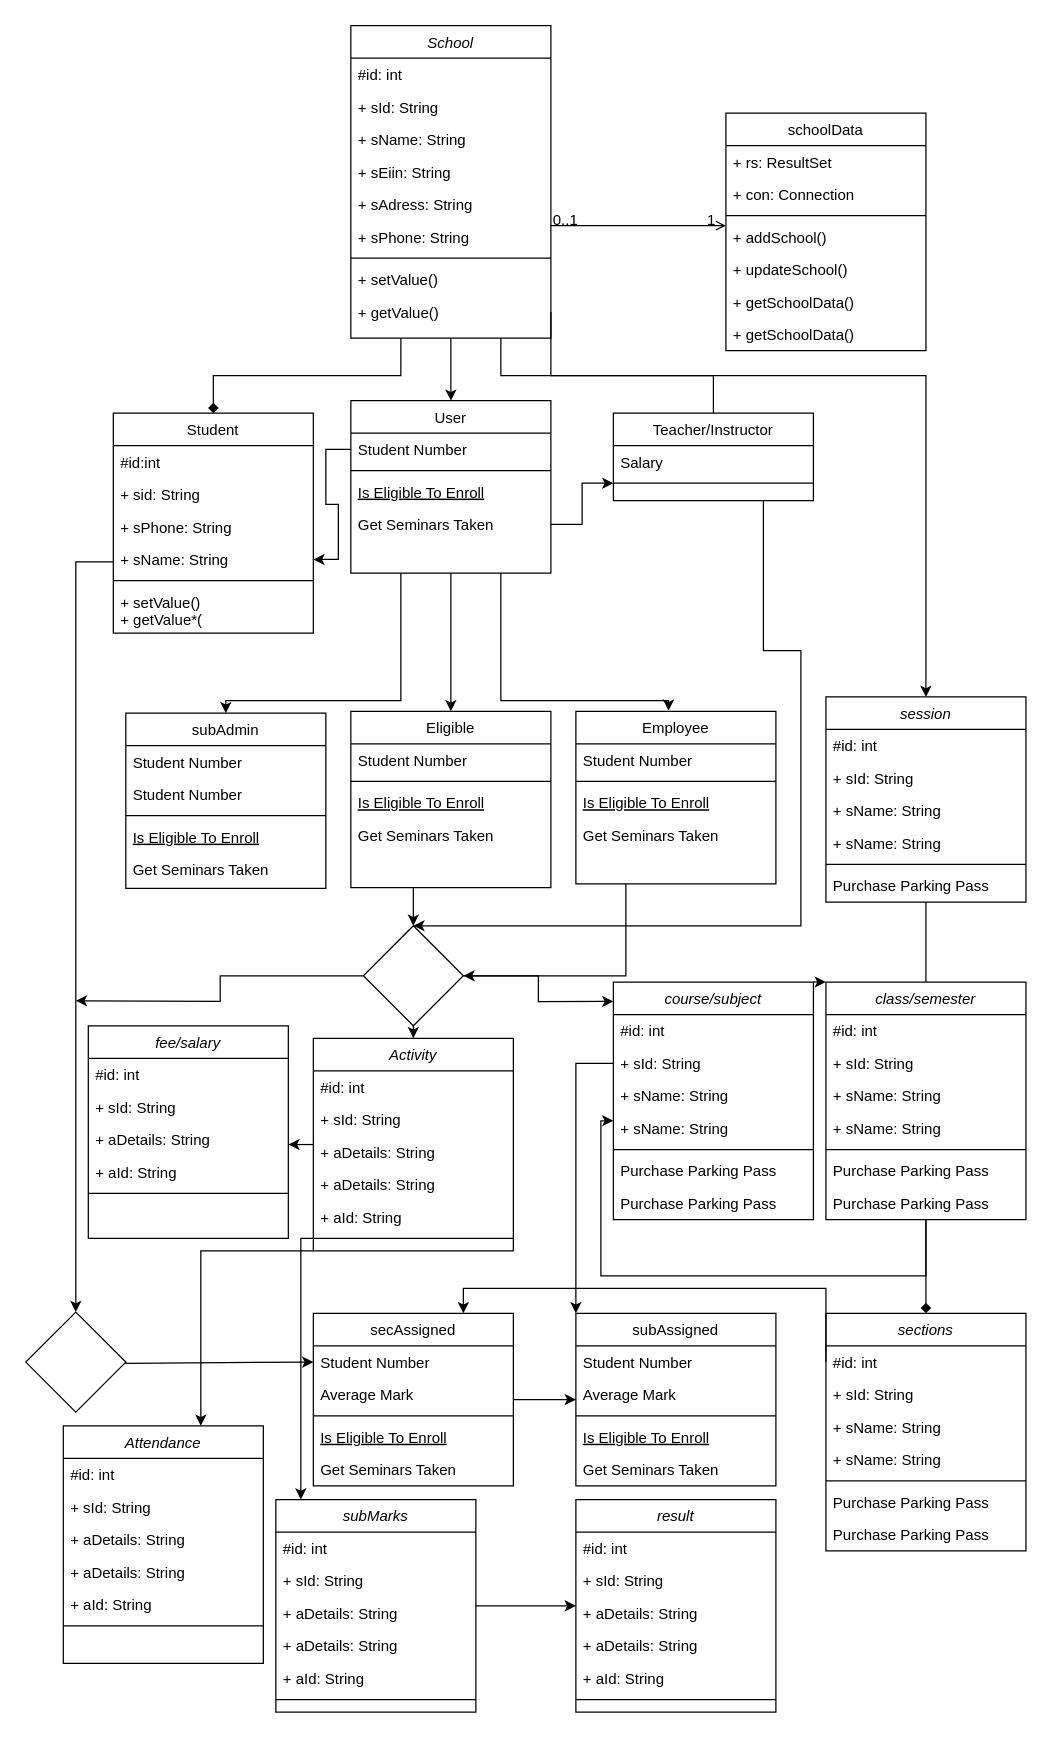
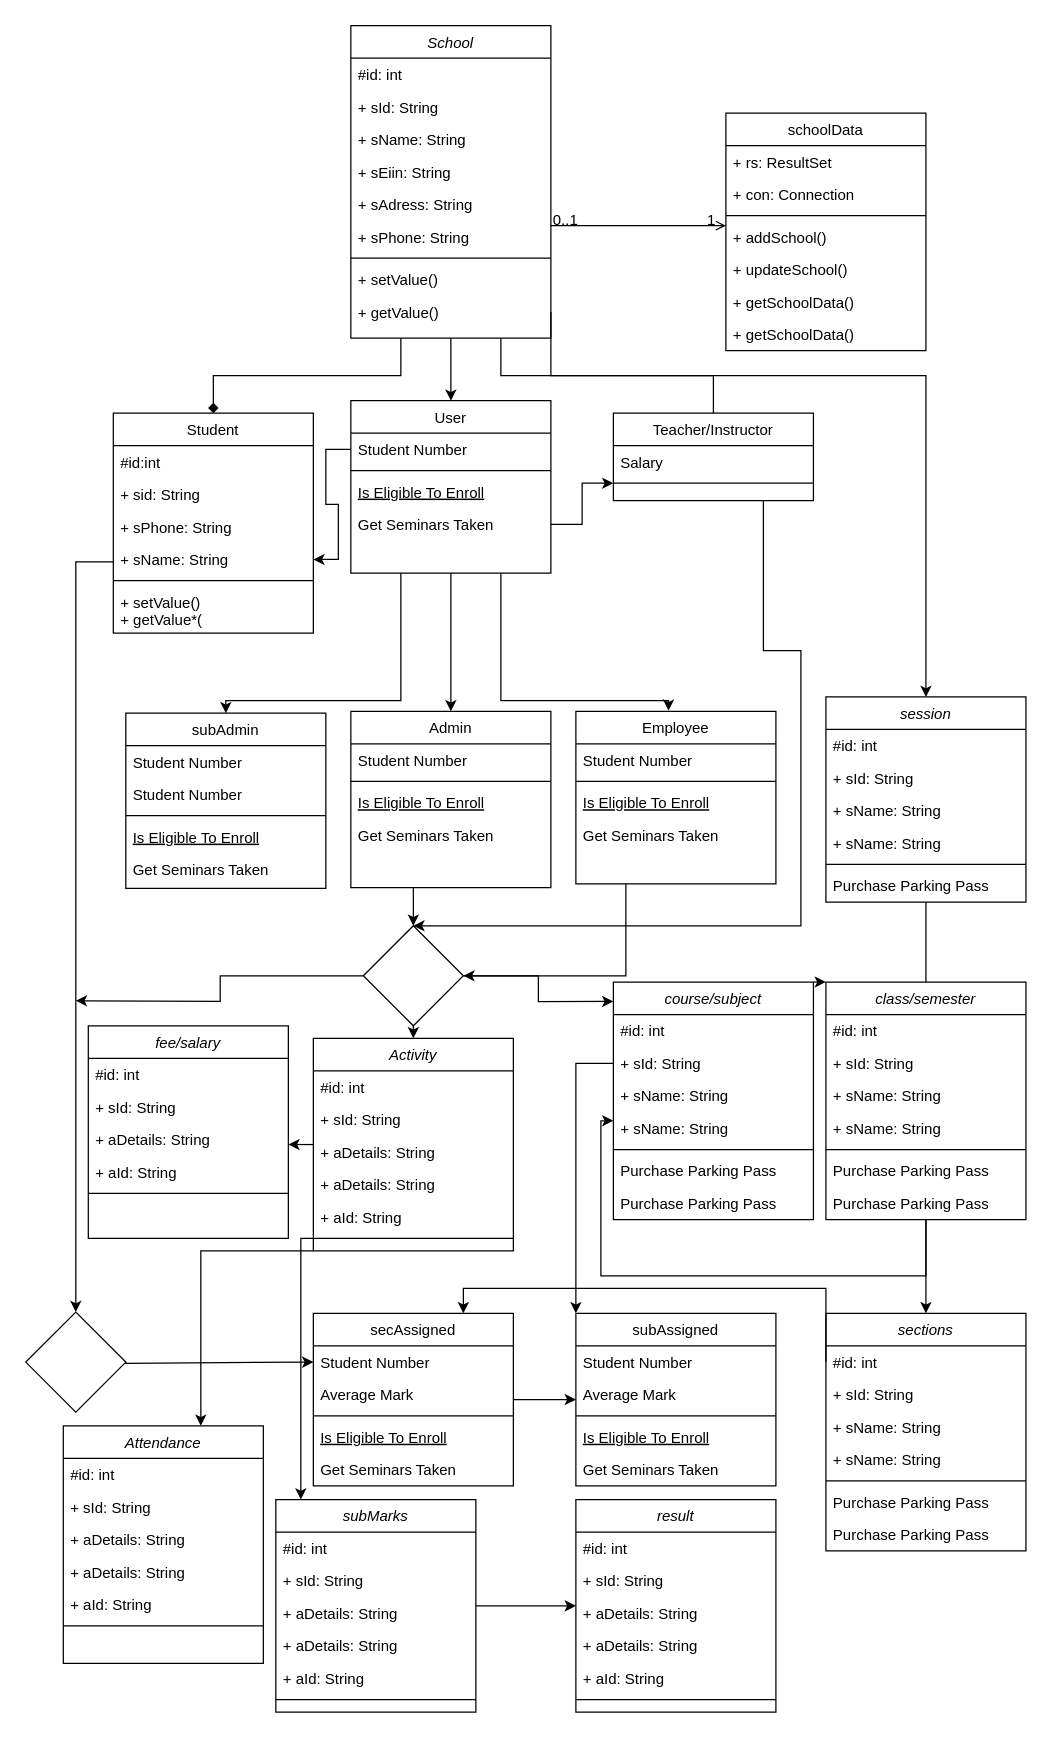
- <mxCell id="59" value="Eligible" style="swimlane;fontStyle=0;align=center;verticalAlign=top;childLayout=stackLayout;horizontal=1;startSize=26;horizontalStack=0;resizeParent=1;resizeLast=0;collapsible=1;marginBottom=0;rounded=0;shadow=0;strokeWidth=1;" parent="1" vertex="1"><mxGeometry x="280" y="568.5" width="160" height="141" as="geometry"><mxRectangle x="130" y="380" width="160" height="26" as="alternateBounds" /></mxGeometry></mxCell>
+ <mxCell id="59" value="Admin" style="swimlane;fontStyle=0;align=center;verticalAlign=top;childLayout=stackLayout;horizontal=1;startSize=26;horizontalStack=0;resizeParent=1;resizeLast=0;collapsible=1;marginBottom=0;rounded=0;shadow=0;strokeWidth=1;" parent="1" vertex="1"><mxGeometry x="280" y="568.5" width="160" height="141" as="geometry"><mxRectangle x="130" y="380" width="160" height="26" as="alternateBounds" /></mxGeometry></mxCell>
- <mxCell id="73" value="" style="edgeStyle=orthogonalEdgeStyle;rounded=0;orthogonalLoop=1;jettySize=auto;html=1;endArrow=diamond;" parent="1" source="74" target="91" edge="1"><mxGeometry relative="1" as="geometry" /></mxCell>
+ <mxCell id="73" value="" style="edgeStyle=orthogonalEdgeStyle;rounded=0;orthogonalLoop=1;jettySize=auto;html=1;" parent="1" source="74" target="91" edge="1"><mxGeometry relative="1" as="geometry" /></mxCell>
